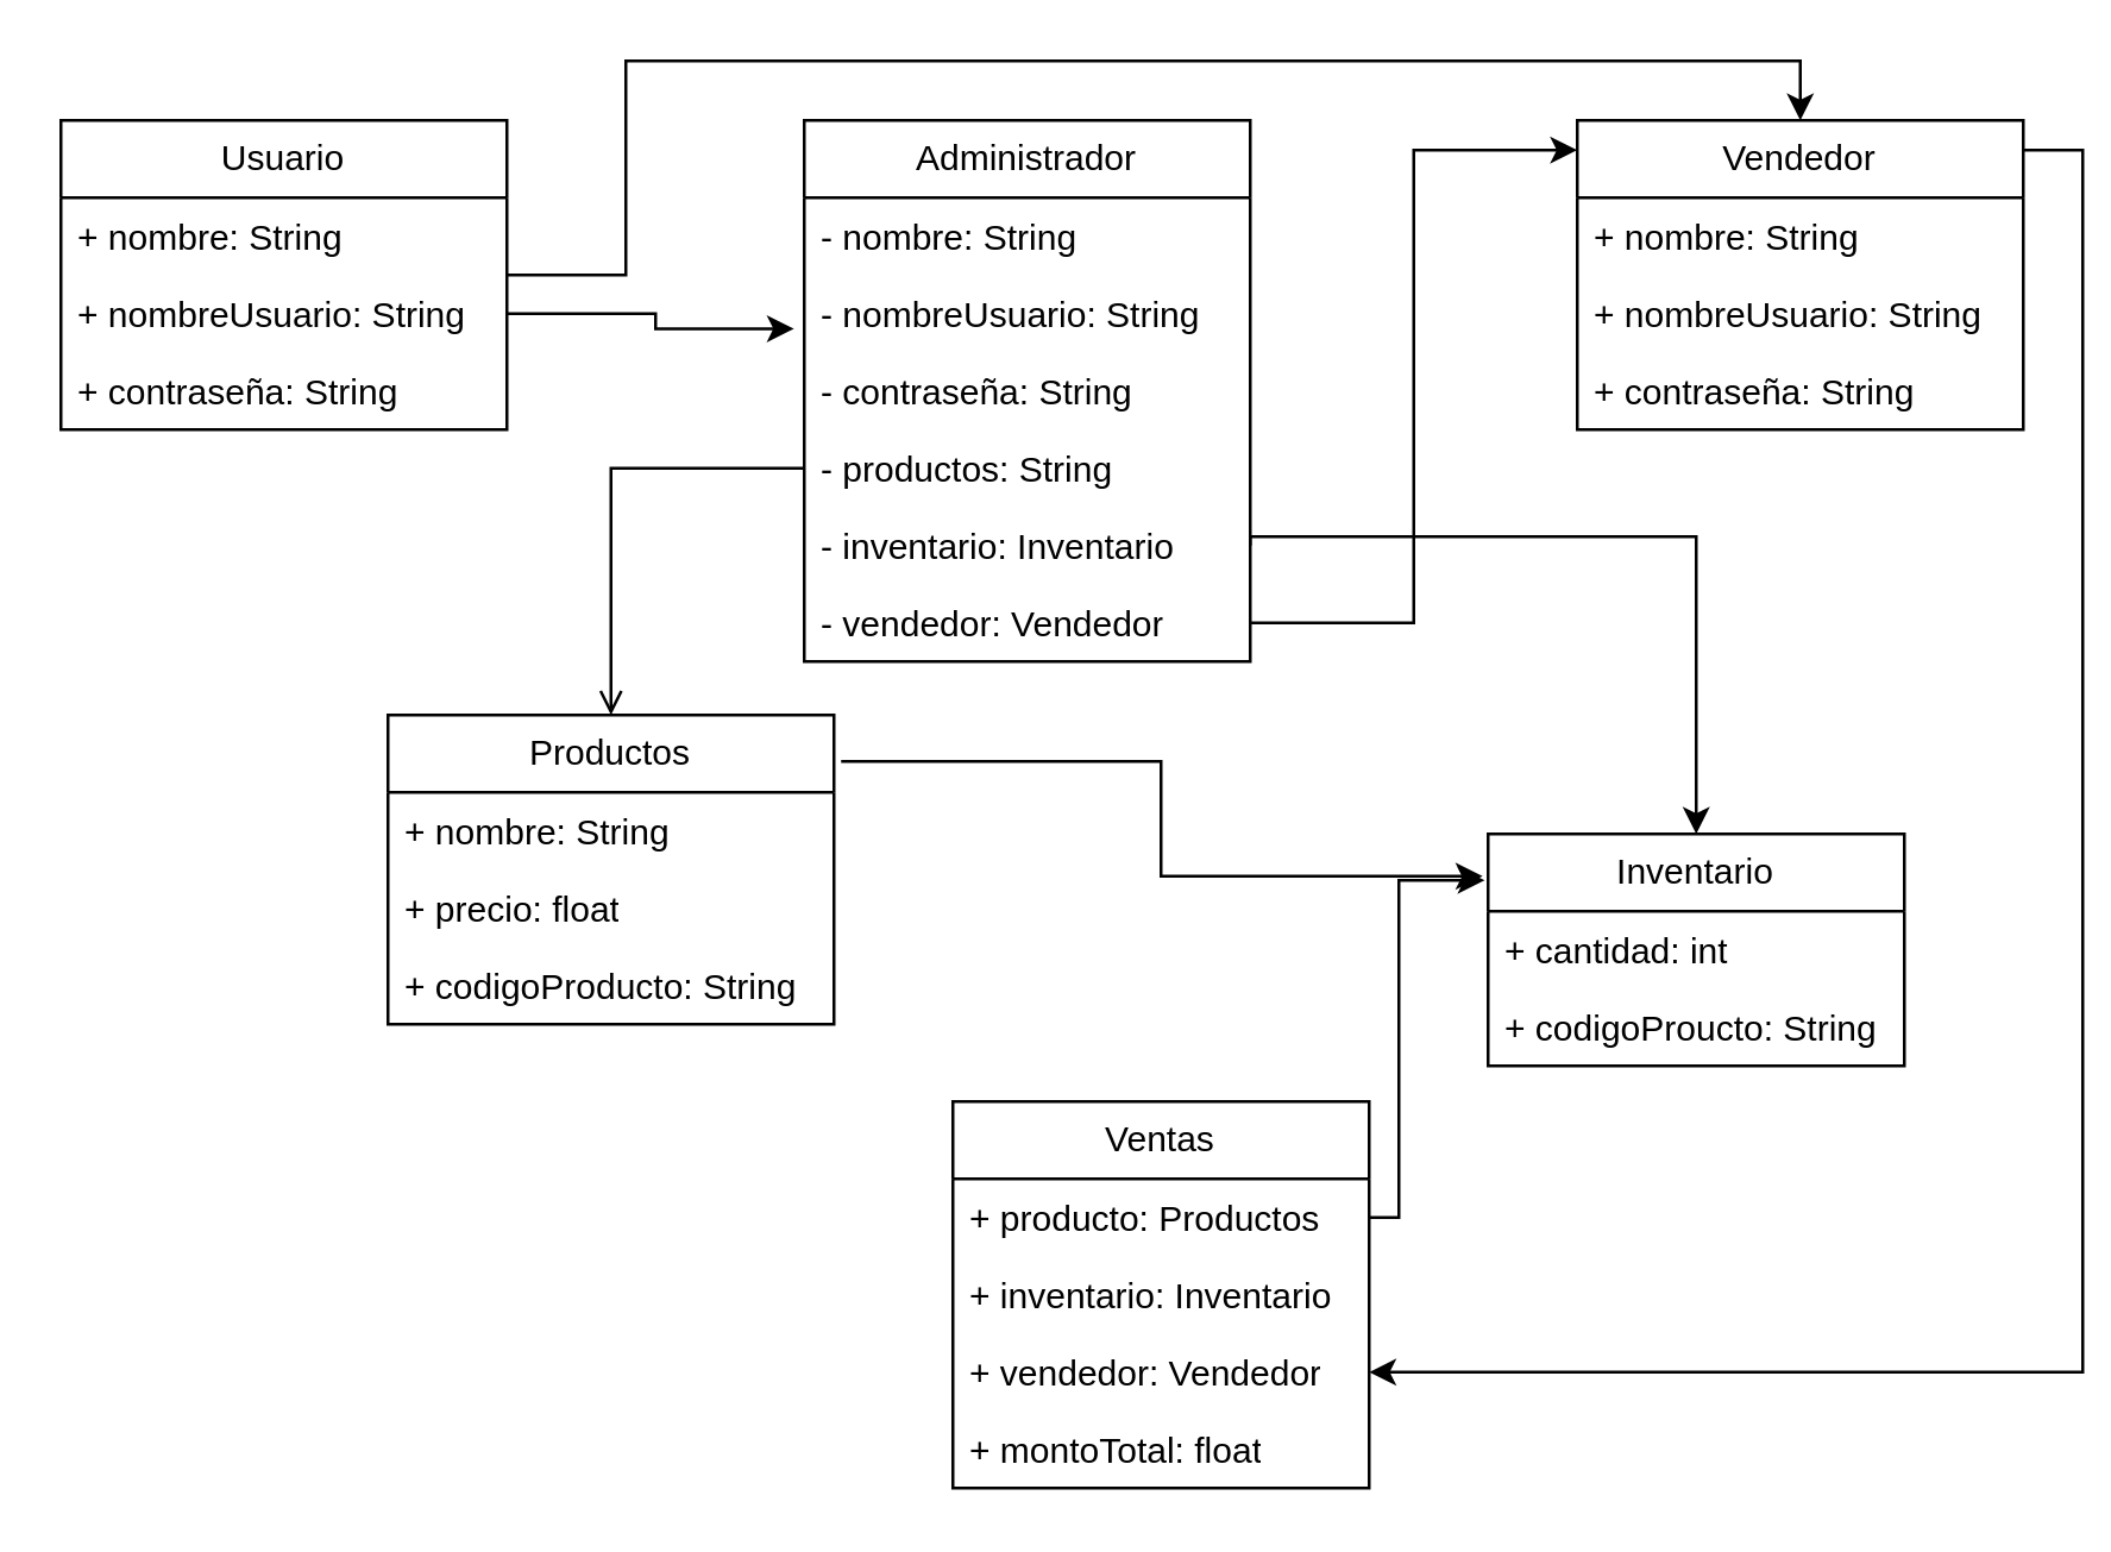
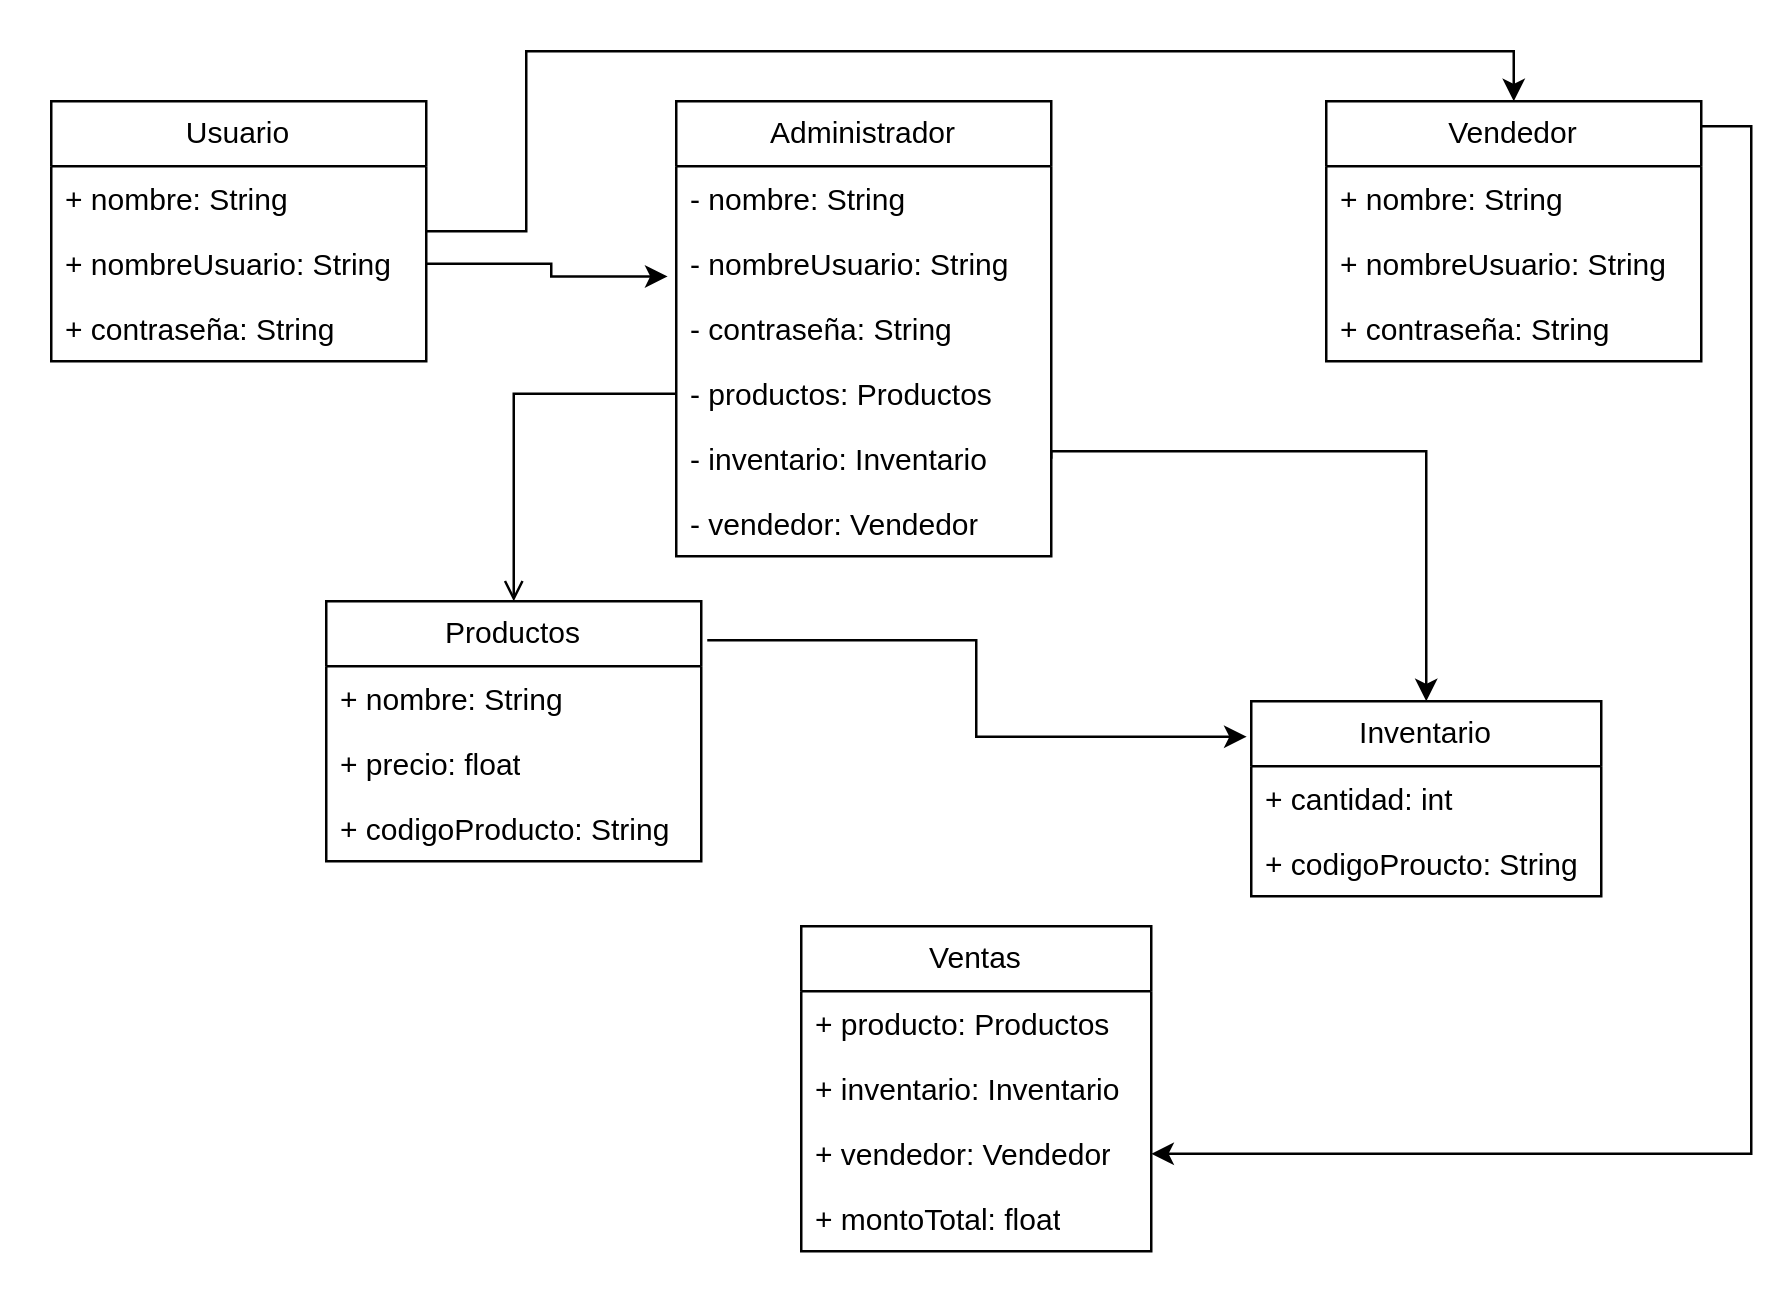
- <mxCell id="36" style="edgeStyle=orthogonalEdgeStyle;rounded=0;orthogonalLoop=1;jettySize=auto;html=1;entryX=0;entryY=0.096;entryDx=0;entryDy=0;entryPerimeter=0;" edge="1" parent="1" source="13" target="15"><mxGeometry relative="1" as="geometry" /></mxCell>
- <mxCell id="11" value="- productos: String" style="text;strokeColor=none;fillColor=none;align=left;verticalAlign=top;spacingLeft=4;spacingRight=4;overflow=hidden;rotatable=0;points=[[0,0.5],[1,0.5]];portConstraint=eastwest;whiteSpace=wrap;html=1;" vertex="1" parent="7"><mxGeometry y="104" width="150" height="26" as="geometry" /></mxCell>
+ <mxCell id="11" value="- productos: Productos" style="text;strokeColor=none;fillColor=none;align=left;verticalAlign=top;spacingLeft=4;spacingRight=4;overflow=hidden;rotatable=0;points=[[0,0.5],[1,0.5]];portConstraint=eastwest;whiteSpace=wrap;html=1;" vertex="1" parent="7"><mxGeometry y="104" width="150" height="26" as="geometry" /></mxCell>
- <mxCell id="35" style="edgeStyle=orthogonalEdgeStyle;rounded=0;orthogonalLoop=1;jettySize=auto;html=1;entryX=-0.008;entryY=0.2;entryDx=0;entryDy=0;entryPerimeter=0;" edge="1" parent="1" source="29" target="23"><mxGeometry relative="1" as="geometry"><Array as="points"><mxPoint x="470" y="409" /><mxPoint x="470" y="296" /></Array></mxGeometry></mxCell>
